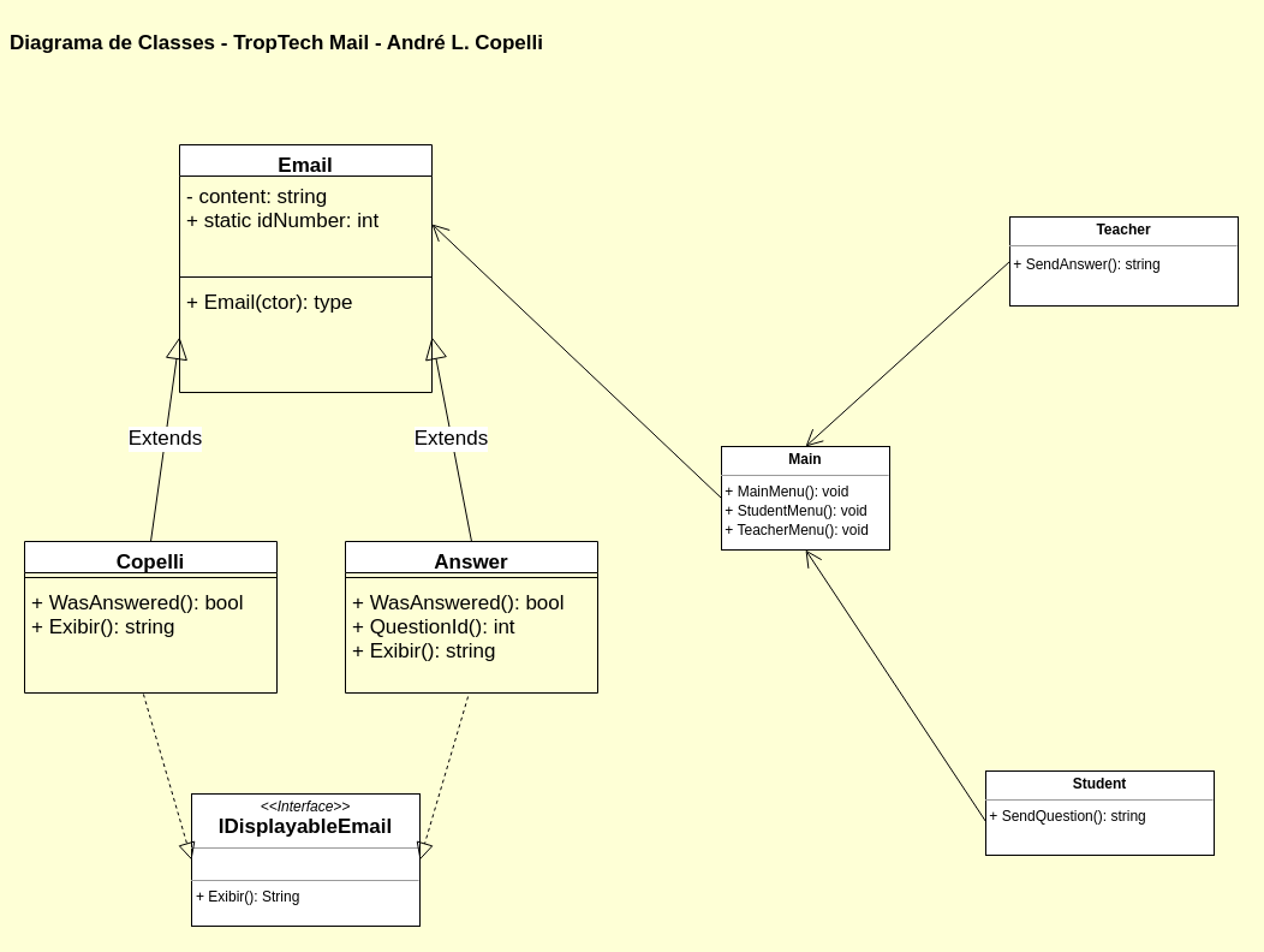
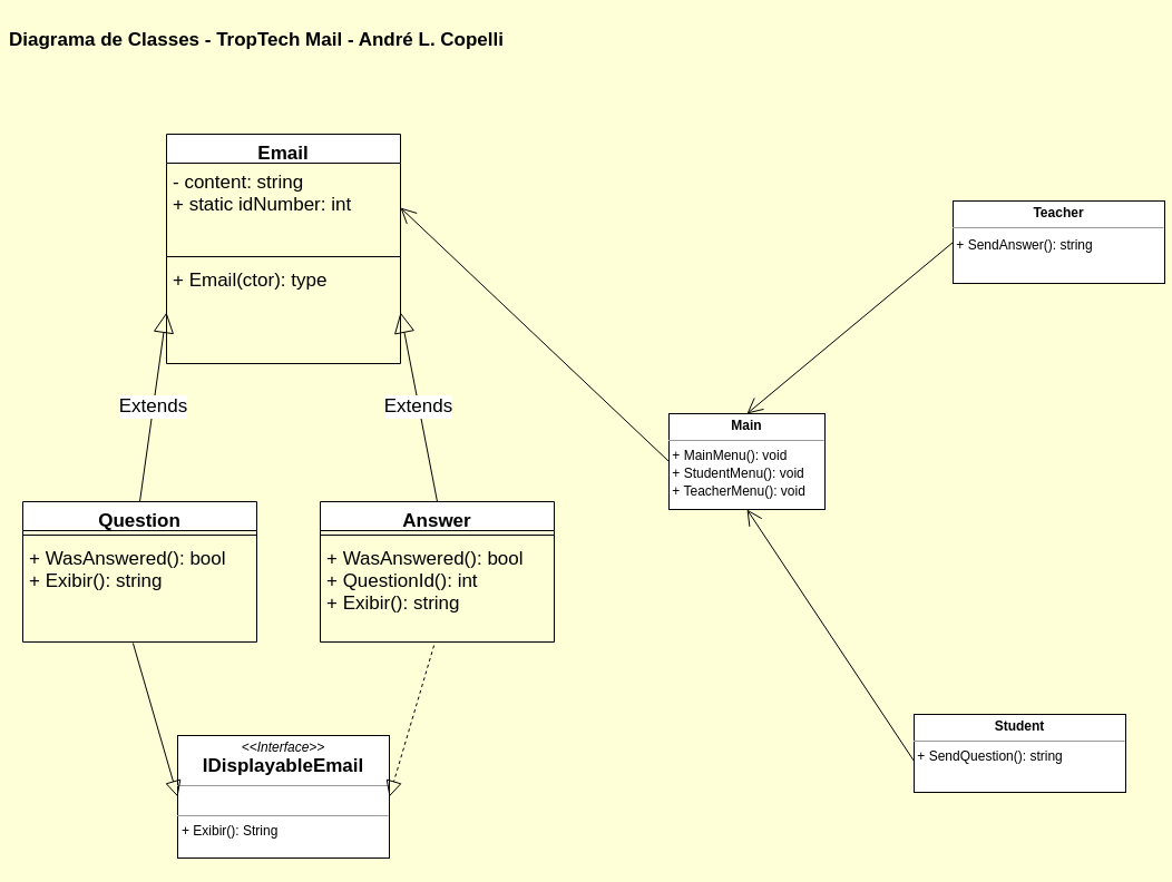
- <mxCell id="14" value="&lt;p style=&quot;margin:0px;margin-top:4px;text-align:center;&quot;&gt;&lt;b&gt;Teacher&lt;/b&gt;&lt;/p&gt;&lt;hr size=&quot;1&quot;&gt;&lt;div style=&quot;height:2px;&quot;&gt;&amp;nbsp;&lt;/div&gt;&lt;div style=&quot;height:2px;&quot;&gt;&lt;span style=&quot;background-color: initial;&quot;&gt;&amp;nbsp;+ SendAnswer(): string&lt;/span&gt;&lt;br&gt;&lt;/div&gt;" style="verticalAlign=top;align=left;overflow=fill;fontSize=12;fontFamily=Helvetica;html=1;" parent="1" vertex="1"><mxGeometry x="840" y="180" width="190" height="74" as="geometry" /></mxCell>
+ <mxCell id="14" value="&lt;p style=&quot;margin:0px;margin-top:4px;text-align:center;&quot;&gt;&lt;b&gt;Teacher&lt;/b&gt;&lt;/p&gt;&lt;hr size=&quot;1&quot;&gt;&lt;div style=&quot;height:2px;&quot;&gt;&amp;nbsp;&lt;/div&gt;&lt;div style=&quot;height:2px;&quot;&gt;&lt;span style=&quot;background-color: initial;&quot;&gt;&amp;nbsp;+ SendAnswer(): string&lt;/span&gt;&lt;br&gt;&lt;/div&gt;" style="verticalAlign=top;align=left;overflow=fill;fontSize=12;fontFamily=Helvetica;html=1;" parent="1" vertex="1"><mxGeometry x="855" y="180" width="190" height="74" as="geometry" /></mxCell>
- <mxCell id="7" value="Copelli" style="swimlane;fontStyle=1;align=center;verticalAlign=top;childLayout=stackLayout;horizontal=1;startSize=26;horizontalStack=0;resizeParent=1;resizeParentMax=0;resizeLast=0;collapsible=1;marginBottom=0;fontSize=17;" parent="1" vertex="1"><mxGeometry x="20" y="450" width="210" height="126" as="geometry" /></mxCell>
+ <mxCell id="7" value="Question" style="swimlane;fontStyle=1;align=center;verticalAlign=top;childLayout=stackLayout;horizontal=1;startSize=26;horizontalStack=0;resizeParent=1;resizeParentMax=0;resizeLast=0;collapsible=1;marginBottom=0;fontSize=17;" parent="1" vertex="1"><mxGeometry x="20" y="450" width="210" height="126" as="geometry" /></mxCell>
- <mxCell id="20" value="" style="endArrow=block;dashed=1;endFill=0;endSize=12;html=1;rounded=0;fontSize=17;exitX=0.471;exitY=1.011;exitDx=0;exitDy=0;exitPerimeter=0;entryX=0;entryY=0.5;entryDx=0;entryDy=0;" parent="1" source="9" target="13" edge="1"><mxGeometry width="160" relative="1" as="geometry"><mxPoint x="130" y="590" as="sourcePoint" /><mxPoint x="260" y="660" as="targetPoint" /></mxGeometry></mxCell>
+ <mxCell id="20" value="" style="endArrow=block;dashed=0;endFill=0;endSize=12;html=1;rounded=0;fontSize=17;exitX=0.471;exitY=1.011;exitDx=0;exitDy=0;exitPerimeter=0;entryX=0;entryY=0.5;entryDx=0;entryDy=0;" parent="1" source="9" target="13" edge="1"><mxGeometry width="160" relative="1" as="geometry"><mxPoint x="130" y="590" as="sourcePoint" /><mxPoint x="260" y="660" as="targetPoint" /></mxGeometry></mxCell>
